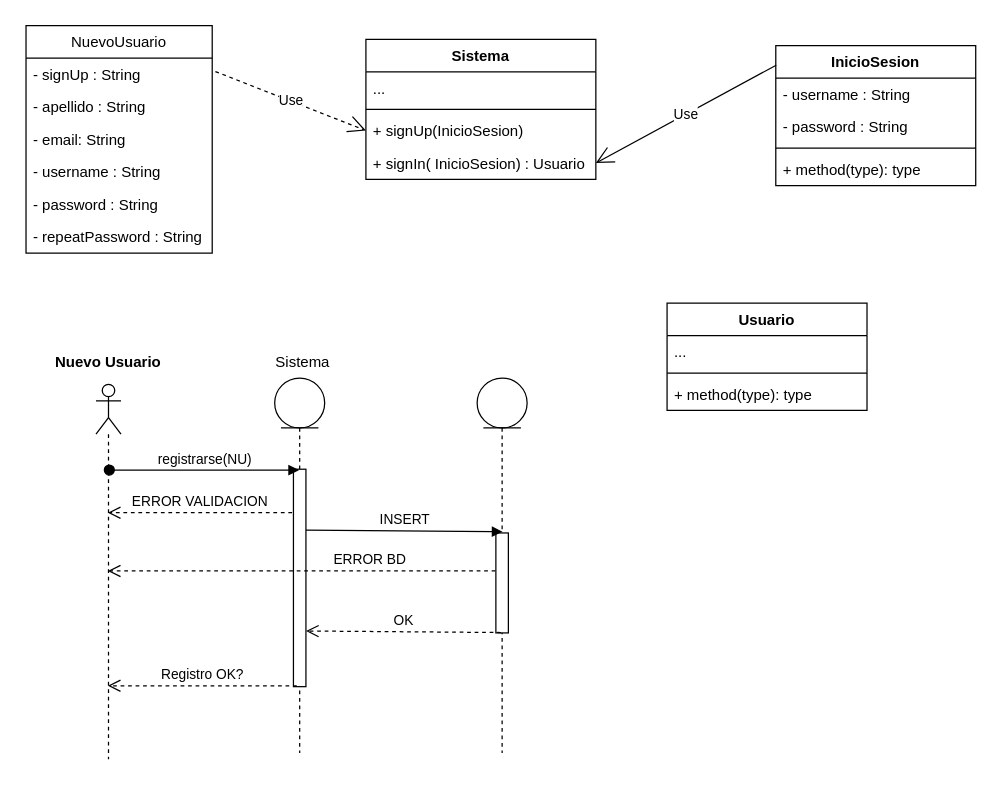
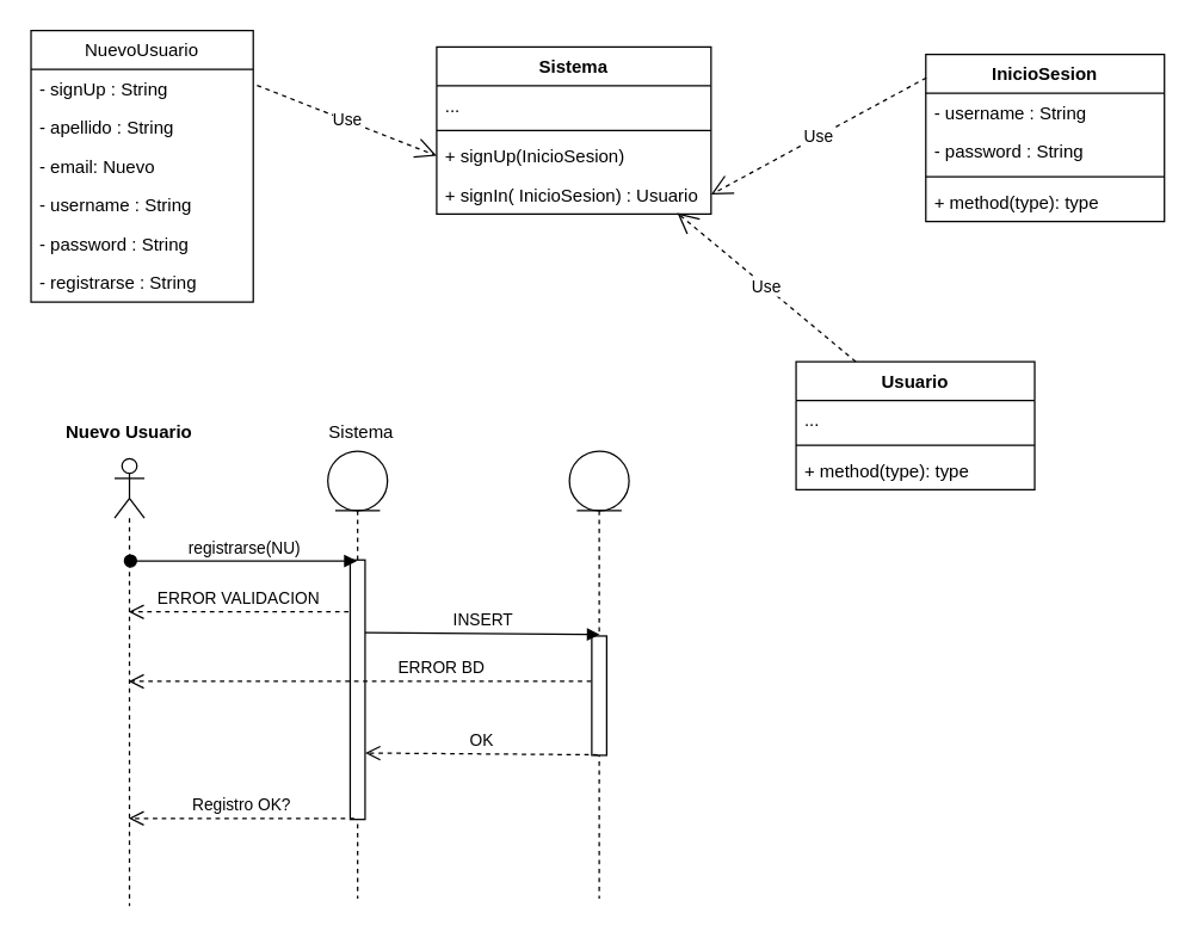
- <mxCell id="33" value="Use" style="endArrow=open;endSize=12;dashed=0;html=1;rounded=0;entryX=1;entryY=0.5;entryDx=0;entryDy=0;exitX=0.002;exitY=0.14;exitDx=0;exitDy=0;exitPerimeter=0;" edge="1" parent="1" source="28" target="6"><mxGeometry width="160" relative="1" as="geometry"><mxPoint x="442" y="200" as="sourcePoint" /><mxPoint x="602" y="200" as="targetPoint" /></mxGeometry></mxCell>
+ <mxCell id="33" value="Use" style="endArrow=open;endSize=12;dashed=1;html=1;rounded=0;entryX=1;entryY=0.5;entryDx=0;entryDy=0;exitX=0.002;exitY=0.14;exitDx=0;exitDy=0;exitPerimeter=0;" edge="1" parent="1" source="28" target="6"><mxGeometry width="160" relative="1" as="geometry"><mxPoint x="442" y="200" as="sourcePoint" /><mxPoint x="602" y="200" as="targetPoint" /></mxGeometry></mxCell>
- <mxCell id="10" value="- email: String" style="text;strokeColor=none;fillColor=none;align=left;verticalAlign=top;spacingLeft=4;spacingRight=4;overflow=hidden;rotatable=0;points=[[0,0.5],[1,0.5]];portConstraint=eastwest;" vertex="1" parent="7"><mxGeometry y="78" width="149" height="26" as="geometry" /></mxCell>
+ <mxCell id="10" value="- email: Nuevo" style="text;strokeColor=none;fillColor=none;align=left;verticalAlign=top;spacingLeft=4;spacingRight=4;overflow=hidden;rotatable=0;points=[[0,0.5],[1,0.5]];portConstraint=eastwest;" vertex="1" parent="7"><mxGeometry y="78" width="149" height="26" as="geometry" /></mxCell>
- <mxCell id="13" value="- repeatPassword : String" style="text;strokeColor=none;fillColor=none;align=left;verticalAlign=top;spacingLeft=4;spacingRight=4;overflow=hidden;rotatable=0;points=[[0,0.5],[1,0.5]];portConstraint=eastwest;" vertex="1" parent="7"><mxGeometry y="156" width="149" height="26" as="geometry" /></mxCell>
+ <mxCell id="13" value="- registrarse : String" style="text;strokeColor=none;fillColor=none;align=left;verticalAlign=top;spacingLeft=4;spacingRight=4;overflow=hidden;rotatable=0;points=[[0,0.5],[1,0.5]];portConstraint=eastwest;" vertex="1" parent="7"><mxGeometry y="156" width="149" height="26" as="geometry" /></mxCell>
+ <mxCell id="38" value="Use" style="endArrow=open;endSize=12;dashed=1;html=1;rounded=0;entryX=0.877;entryY=0.974;entryDx=0;entryDy=0;entryPerimeter=0;exitX=0.25;exitY=0;exitDx=0;exitDy=0;" edge="1" parent="1" source="34" target="6"><mxGeometry width="160" relative="1" as="geometry"><mxPoint x="257" y="225" as="sourcePoint" /><mxPoint x="417" y="225" as="targetPoint" /></mxGeometry></mxCell>
